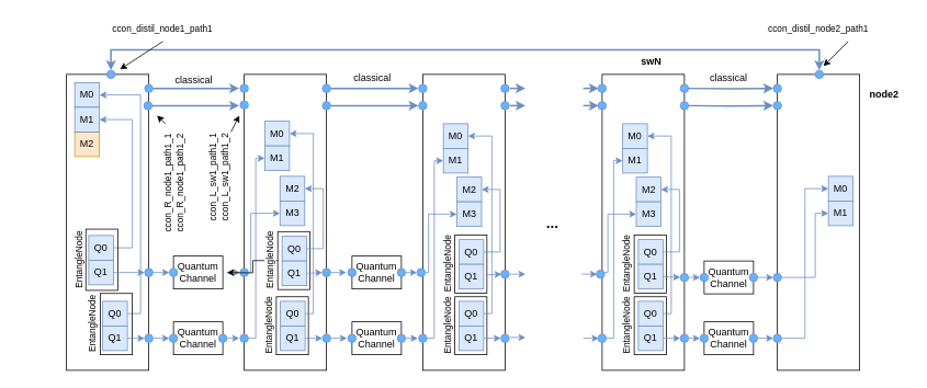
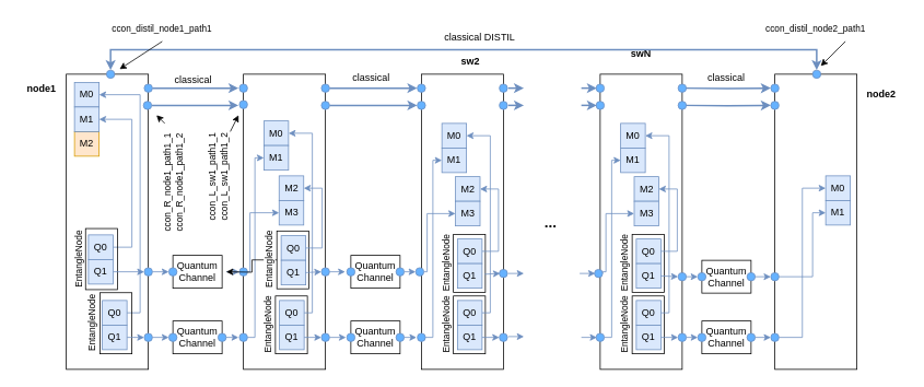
+ <mxCell id="163" value="classical DISTIL" style="text;html=1;align=center;verticalAlign=middle;whiteSpace=wrap;rounded=0;" parent="1" vertex="1"><mxGeometry x="529" y="30" width="110.5" height="30" as="geometry" /></mxCell>
+ <mxCell id="40" value="&lt;b&gt;sw2&lt;/b&gt;" style="text;html=1;align=center;verticalAlign=middle;whiteSpace=wrap;rounded=0;" parent="1" vertex="1"><mxGeometry x="543" y="60" width="60" height="30" as="geometry" /></mxCell>
- <mxCell id="120" value="&lt;b&gt;swN&lt;/b&gt;" style="text;html=1;align=center;verticalAlign=middle;whiteSpace=wrap;rounded=0;" parent="1" vertex="1"><mxGeometry x="761" y="60" width="60" height="30" as="geometry" /></mxCell>
+ <mxCell id="120" value="&lt;b&gt;swN&lt;/b&gt;" style="text;html=1;align=center;verticalAlign=middle;whiteSpace=wrap;rounded=0;" parent="1" vertex="1"><mxGeometry x="751" y="50" width="60" height="30" as="geometry" /></mxCell>
+ <mxCell id="3" value="&lt;b&gt;node1&lt;/b&gt;" style="text;html=1;align=center;verticalAlign=middle;whiteSpace=wrap;rounded=0;" parent="1" vertex="1"><mxGeometry x="20" y="93" width="60" height="30" as="geometry" /></mxCell>
